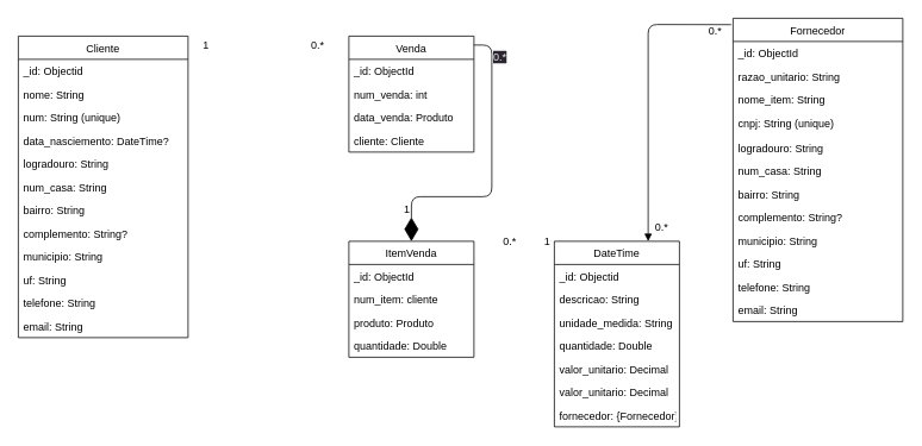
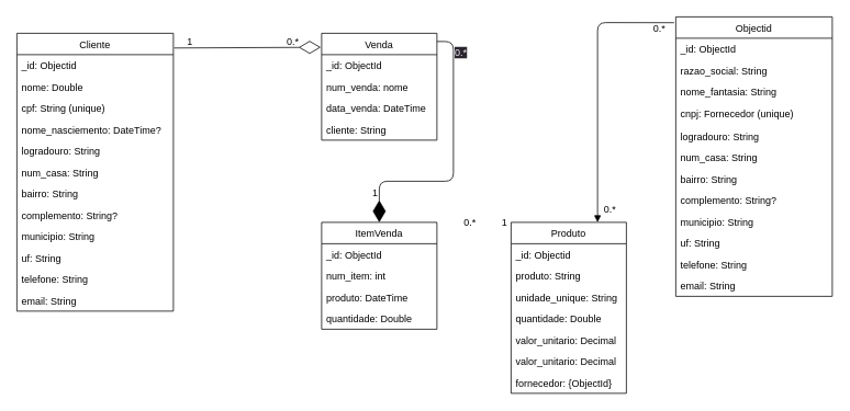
- <mxCell id="20" value="Fornecedor" style="swimlane;fontStyle=0;childLayout=stackLayout;horizontal=1;startSize=26;fillColor=none;horizontalStack=0;resizeParent=1;resizeParentMax=0;resizeLast=0;collapsible=1;marginBottom=0;" vertex="1" parent="1"><mxGeometry x="820" y="20" width="190" height="340" as="geometry" /></mxCell>
+ <mxCell id="20" value="Objectid" style="swimlane;fontStyle=0;childLayout=stackLayout;horizontal=1;startSize=26;fillColor=none;horizontalStack=0;resizeParent=1;resizeParentMax=0;resizeLast=0;collapsible=1;marginBottom=0;" vertex="1" parent="1"><mxGeometry x="820" y="20" width="190" height="340" as="geometry" /></mxCell>
+ <mxCell id="46" value="" style="endArrow=diamondThin;endFill=0;endSize=24;html=1;entryX=-0.007;entryY=0.131;entryDx=0;entryDy=0;entryPerimeter=0;exitX=1.005;exitY=0.053;exitDx=0;exitDy=0;exitPerimeter=0;" edge="1" parent="1" source="2" target="15"><mxGeometry width="160" relative="1" as="geometry"><mxPoint x="200" y="60" as="sourcePoint" /><mxPoint x="360" y="60" as="targetPoint" /></mxGeometry></mxCell>
- <mxCell id="22" value="razao_unitario: String" style="text;strokeColor=none;fillColor=none;align=left;verticalAlign=top;spacingLeft=4;spacingRight=4;overflow=hidden;rotatable=0;points=[[0,0.5],[1,0.5]];portConstraint=eastwest;" vertex="1" parent="20"><mxGeometry y="52" width="190" height="26" as="geometry" /></mxCell>
+ <mxCell id="22" value="razao_social: String" style="text;strokeColor=none;fillColor=none;align=left;verticalAlign=top;spacingLeft=4;spacingRight=4;overflow=hidden;rotatable=0;points=[[0,0.5],[1,0.5]];portConstraint=eastwest;" vertex="1" parent="20"><mxGeometry y="52" width="190" height="26" as="geometry" /></mxCell>
- <mxCell id="4" value="nome: String" style="text;strokeColor=none;fillColor=none;align=left;verticalAlign=top;spacingLeft=4;spacingRight=4;overflow=hidden;rotatable=0;points=[[0,0.5],[1,0.5]];portConstraint=eastwest;" vertex="1" parent="2"><mxGeometry y="52" width="190" height="26" as="geometry" /></mxCell>
+ <mxCell id="4" value="nome: Double" style="text;strokeColor=none;fillColor=none;align=left;verticalAlign=top;spacingLeft=4;spacingRight=4;overflow=hidden;rotatable=0;points=[[0,0.5],[1,0.5]];portConstraint=eastwest;" vertex="1" parent="2"><mxGeometry y="52" width="190" height="26" as="geometry" /></mxCell>
- <mxCell id="17" value="num_venda: int" style="text;strokeColor=none;fillColor=none;align=left;verticalAlign=top;spacingLeft=4;spacingRight=4;overflow=hidden;rotatable=0;points=[[0,0.5],[1,0.5]];portConstraint=eastwest;" vertex="1" parent="15"><mxGeometry y="52" width="140" height="26" as="geometry" /></mxCell>
+ <mxCell id="17" value="num_venda: nome" style="text;strokeColor=none;fillColor=none;align=left;verticalAlign=top;spacingLeft=4;spacingRight=4;overflow=hidden;rotatable=0;points=[[0,0.5],[1,0.5]];portConstraint=eastwest;" vertex="1" parent="15"><mxGeometry y="52" width="140" height="26" as="geometry" /></mxCell>
- <mxCell id="23" value="nome_item: String" style="text;strokeColor=none;fillColor=none;align=left;verticalAlign=top;spacingLeft=4;spacingRight=4;overflow=hidden;rotatable=0;points=[[0,0.5],[1,0.5]];portConstraint=eastwest;" vertex="1" parent="20"><mxGeometry y="78" width="190" height="26" as="geometry" /></mxCell>
+ <mxCell id="23" value="nome_fantasia: String" style="text;strokeColor=none;fillColor=none;align=left;verticalAlign=top;spacingLeft=4;spacingRight=4;overflow=hidden;rotatable=0;points=[[0,0.5],[1,0.5]];portConstraint=eastwest;" vertex="1" parent="20"><mxGeometry y="78" width="190" height="26" as="geometry" /></mxCell>
- <mxCell id="5" value="num: String (unique)&#10;" style="text;strokeColor=none;fillColor=none;align=left;verticalAlign=top;spacingLeft=4;spacingRight=4;overflow=hidden;rotatable=0;points=[[0,0.5],[1,0.5]];portConstraint=eastwest;" vertex="1" parent="2"><mxGeometry y="78" width="190" height="26" as="geometry" /></mxCell>
+ <mxCell id="5" value="cpf: String (unique)&#10;" style="text;strokeColor=none;fillColor=none;align=left;verticalAlign=top;spacingLeft=4;spacingRight=4;overflow=hidden;rotatable=0;points=[[0,0.5],[1,0.5]];portConstraint=eastwest;" vertex="1" parent="2"><mxGeometry y="78" width="190" height="26" as="geometry" /></mxCell>
- <mxCell id="18" value="data_venda: Produto" style="text;strokeColor=none;fillColor=none;align=left;verticalAlign=top;spacingLeft=4;spacingRight=4;overflow=hidden;rotatable=0;points=[[0,0.5],[1,0.5]];portConstraint=eastwest;" vertex="1" parent="15"><mxGeometry y="78" width="140" height="26" as="geometry" /></mxCell>
+ <mxCell id="18" value="data_venda: DateTime" style="text;strokeColor=none;fillColor=none;align=left;verticalAlign=top;spacingLeft=4;spacingRight=4;overflow=hidden;rotatable=0;points=[[0,0.5],[1,0.5]];portConstraint=eastwest;" vertex="1" parent="15"><mxGeometry y="78" width="140" height="26" as="geometry" /></mxCell>
- <mxCell id="24" value="cnpj: String (unique)" style="text;strokeColor=none;fillColor=none;align=left;verticalAlign=top;spacingLeft=4;spacingRight=4;overflow=hidden;rotatable=0;points=[[0,0.5],[1,0.5]];portConstraint=eastwest;" vertex="1" parent="20"><mxGeometry y="104" width="190" height="28" as="geometry" /></mxCell>
+ <mxCell id="24" value="cnpj: Fornecedor (unique)" style="text;strokeColor=none;fillColor=none;align=left;verticalAlign=top;spacingLeft=4;spacingRight=4;overflow=hidden;rotatable=0;points=[[0,0.5],[1,0.5]];portConstraint=eastwest;" vertex="1" parent="20"><mxGeometry y="104" width="190" height="28" as="geometry" /></mxCell>
- <mxCell id="6" value="data_nasciemento: DateTime?" style="text;strokeColor=none;fillColor=none;align=left;verticalAlign=top;spacingLeft=4;spacingRight=4;overflow=hidden;rotatable=0;points=[[0,0.5],[1,0.5]];portConstraint=eastwest;" vertex="1" parent="2"><mxGeometry y="104" width="190" height="26" as="geometry" /></mxCell>
+ <mxCell id="6" value="nome_nasciemento: DateTime?" style="text;strokeColor=none;fillColor=none;align=left;verticalAlign=top;spacingLeft=4;spacingRight=4;overflow=hidden;rotatable=0;points=[[0,0.5],[1,0.5]];portConstraint=eastwest;" vertex="1" parent="2"><mxGeometry y="104" width="190" height="26" as="geometry" /></mxCell>
- <mxCell id="19" value="cliente: Cliente" style="text;strokeColor=none;fillColor=none;align=left;verticalAlign=top;spacingLeft=4;spacingRight=4;overflow=hidden;rotatable=0;points=[[0,0.5],[1,0.5]];portConstraint=eastwest;" vertex="1" parent="15"><mxGeometry y="104" width="140" height="26" as="geometry" /></mxCell>
+ <mxCell id="19" value="cliente: String" style="text;strokeColor=none;fillColor=none;align=left;verticalAlign=top;spacingLeft=4;spacingRight=4;overflow=hidden;rotatable=0;points=[[0,0.5],[1,0.5]];portConstraint=eastwest;" vertex="1" parent="15"><mxGeometry y="104" width="140" height="26" as="geometry" /></mxCell>
- <mxCell id="33" value="DateTime" style="swimlane;fontStyle=0;childLayout=stackLayout;horizontal=1;startSize=26;fillColor=none;horizontalStack=0;resizeParent=1;resizeParentMax=0;resizeLast=0;collapsible=1;marginBottom=0;" vertex="1" parent="1"><mxGeometry x="620" y="270" width="140" height="208" as="geometry" /></mxCell>
+ <mxCell id="33" value="Produto" style="swimlane;fontStyle=0;childLayout=stackLayout;horizontal=1;startSize=26;fillColor=none;horizontalStack=0;resizeParent=1;resizeParentMax=0;resizeLast=0;collapsible=1;marginBottom=0;" vertex="1" parent="1"><mxGeometry x="620" y="270" width="140" height="208" as="geometry" /></mxCell>
- <mxCell id="43" value="num_item: cliente" style="text;strokeColor=none;fillColor=none;align=left;verticalAlign=top;spacingLeft=4;spacingRight=4;overflow=hidden;rotatable=0;points=[[0,0.5],[1,0.5]];portConstraint=eastwest;" vertex="1" parent="41"><mxGeometry y="52" width="140" height="26" as="geometry" /></mxCell>
+ <mxCell id="43" value="num_item: int" style="text;strokeColor=none;fillColor=none;align=left;verticalAlign=top;spacingLeft=4;spacingRight=4;overflow=hidden;rotatable=0;points=[[0,0.5],[1,0.5]];portConstraint=eastwest;" vertex="1" parent="41"><mxGeometry y="52" width="140" height="26" as="geometry" /></mxCell>
- <mxCell id="35" value="descricao: String" style="text;strokeColor=none;fillColor=none;align=left;verticalAlign=top;spacingLeft=4;spacingRight=4;overflow=hidden;rotatable=0;points=[[0,0.5],[1,0.5]];portConstraint=eastwest;" vertex="1" parent="33"><mxGeometry y="52" width="140" height="26" as="geometry" /></mxCell>
+ <mxCell id="35" value="produto: String" style="text;strokeColor=none;fillColor=none;align=left;verticalAlign=top;spacingLeft=4;spacingRight=4;overflow=hidden;rotatable=0;points=[[0,0.5],[1,0.5]];portConstraint=eastwest;" vertex="1" parent="33"><mxGeometry y="52" width="140" height="26" as="geometry" /></mxCell>
- <mxCell id="44" value="produto: Produto" style="text;strokeColor=none;fillColor=none;align=left;verticalAlign=top;spacingLeft=4;spacingRight=4;overflow=hidden;rotatable=0;points=[[0,0.5],[1,0.5]];portConstraint=eastwest;" vertex="1" parent="41"><mxGeometry y="78" width="140" height="26" as="geometry" /></mxCell>
+ <mxCell id="44" value="produto: DateTime" style="text;strokeColor=none;fillColor=none;align=left;verticalAlign=top;spacingLeft=4;spacingRight=4;overflow=hidden;rotatable=0;points=[[0,0.5],[1,0.5]];portConstraint=eastwest;" vertex="1" parent="41"><mxGeometry y="78" width="140" height="26" as="geometry" /></mxCell>
- <mxCell id="36" value="unidade_medida: String&#10;" style="text;strokeColor=none;fillColor=none;align=left;verticalAlign=top;spacingLeft=4;spacingRight=4;overflow=hidden;rotatable=0;points=[[0,0.5],[1,0.5]];portConstraint=eastwest;" vertex="1" parent="33"><mxGeometry y="78" width="140" height="26" as="geometry" /></mxCell>
+ <mxCell id="36" value="unidade_unique: String&#10;" style="text;strokeColor=none;fillColor=none;align=left;verticalAlign=top;spacingLeft=4;spacingRight=4;overflow=hidden;rotatable=0;points=[[0,0.5],[1,0.5]];portConstraint=eastwest;" vertex="1" parent="33"><mxGeometry y="78" width="140" height="26" as="geometry" /></mxCell>
- <mxCell id="40" value="fornecedor: {Fornecedor}" style="text;strokeColor=none;fillColor=none;align=left;verticalAlign=top;spacingLeft=4;spacingRight=4;overflow=hidden;rotatable=0;points=[[0,0.5],[1,0.5]];portConstraint=eastwest;" vertex="1" parent="33"><mxGeometry y="182" width="140" height="26" as="geometry" /></mxCell>
+ <mxCell id="40" value="fornecedor: {ObjectId}" style="text;strokeColor=none;fillColor=none;align=left;verticalAlign=top;spacingLeft=4;spacingRight=4;overflow=hidden;rotatable=0;points=[[0,0.5],[1,0.5]];portConstraint=eastwest;" vertex="1" parent="33"><mxGeometry y="182" width="140" height="26" as="geometry" /></mxCell>
